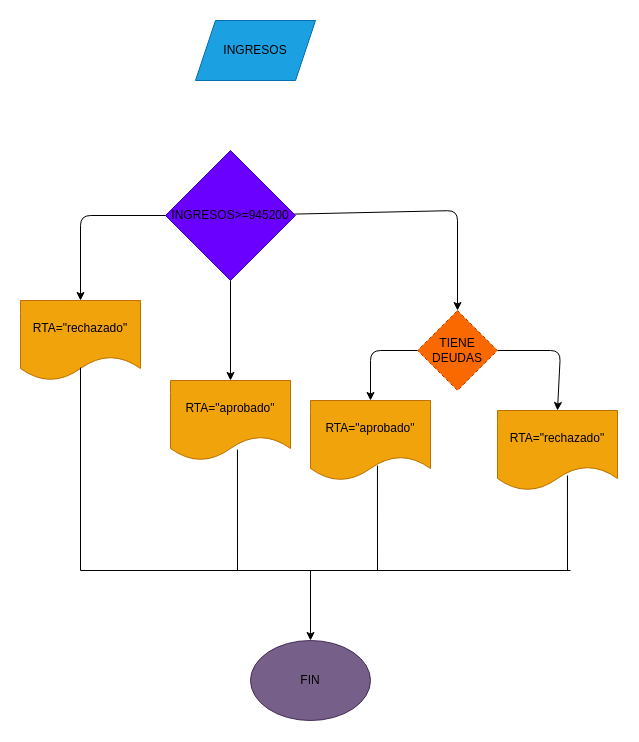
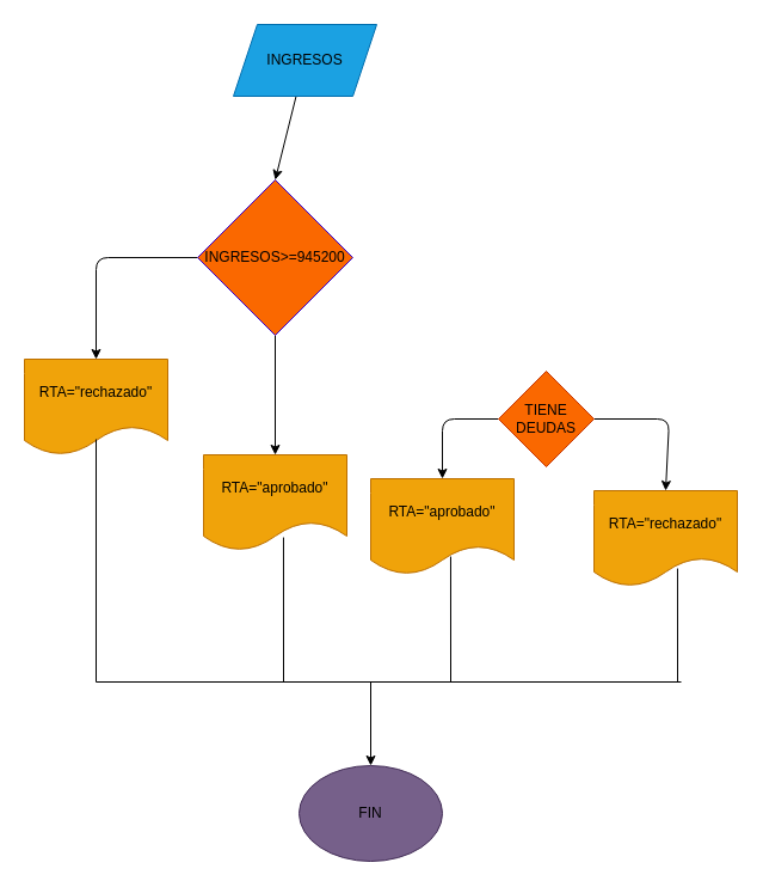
+ <mxCell id="2" style="edgeStyle=none;html=1;fontColor=#000000;entryX=0.5;entryY=0;entryDx=0;entryDy=0;" edge="1" parent="1" source="3" target="7"><mxGeometry relative="1" as="geometry"><mxPoint x="70" y="150" as="targetPoint" /></mxGeometry></mxCell>
- <mxCell id="4" style="edgeStyle=none;html=1;fontColor=#000000;entryX=0.5;entryY=0;entryDx=0;entryDy=0;" edge="1" parent="1" source="7" target="10"><mxGeometry relative="1" as="geometry"><mxPoint x="400" y="320" as="targetPoint" /><Array as="points"><mxPoint x="457" y="210" /></Array></mxGeometry></mxCell>
- <mxCell id="7" value="&lt;font color=&quot;#000000&quot;&gt;INGRESOS&amp;gt;=945200&lt;/font&gt;" style="rhombus;whiteSpace=wrap;html=1;fontColor=#ffffff;fillColor=#6a00ff;strokeColor=#3700CC;" vertex="1" parent="1"><mxGeometry x="165" y="150" width="130" height="130" as="geometry" /></mxCell>
+ <mxCell id="7" value="&lt;font color=&quot;#000000&quot;&gt;INGRESOS&amp;gt;=945200&lt;/font&gt;" style="rhombus;whiteSpace=wrap;html=1;fontColor=#ffffff;fillColor=#fa6800;strokeColor=#3700CC;" vertex="1" parent="1"><mxGeometry x="165" y="150" width="130" height="130" as="geometry" /></mxCell>
- <mxCell id="10" value="TIENE DEUDAS" style="rhombus;whiteSpace=wrap;html=1;fontColor=#000000;fillColor=#fa6800;strokeColor=#C73500;dashed=1;" vertex="1" parent="1"><mxGeometry x="417" y="310" width="80" height="80" as="geometry" /></mxCell>
+ <mxCell id="10" value="TIENE DEUDAS" style="rhombus;whiteSpace=wrap;html=1;fontColor=#000000;fillColor=#fa6800;strokeColor=#C73500;" vertex="1" parent="1"><mxGeometry x="417" y="310" width="80" height="80" as="geometry" /></mxCell>
